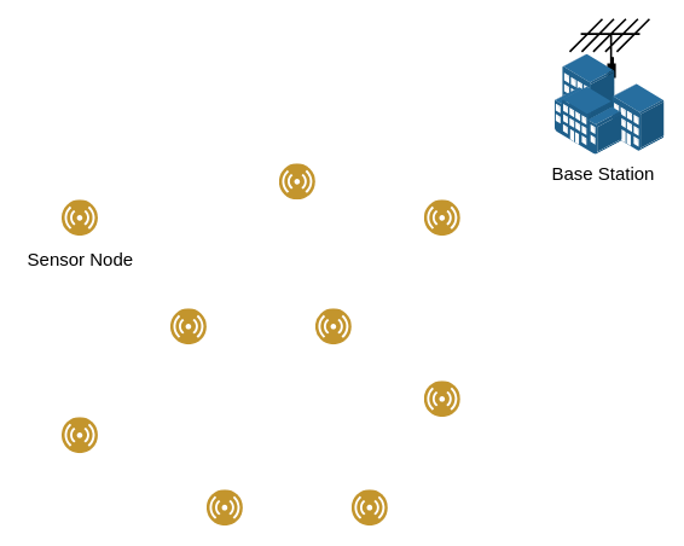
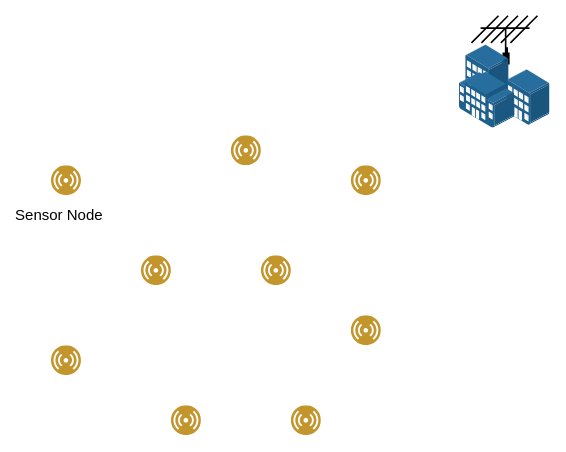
- <mxCell id="15" value="&lt;font face=&quot;Helvetica&quot; style=&quot;font-size: 20px;&quot;&gt;Base Station&lt;/font&gt;" style="text;html=1;align=center;verticalAlign=middle;whiteSpace=wrap;rounded=0;" vertex="1" parent="12"><mxGeometry y="155" width="135" height="30" as="geometry" /></mxCell>
- <mxCell id="11" value="&lt;font face=&quot;Helvetica&quot; style=&quot;font-size: 20px;&quot;&gt;Sensor Node&lt;/font&gt;" style="text;html=1;align=center;verticalAlign=middle;whiteSpace=wrap;rounded=0;" vertex="1" parent="1"><mxGeometry x="20.5" y="270" width="135" height="30" as="geometry" /></mxCell>
+ <mxCell id="11" value="&lt;font face=&quot;Helvetica&quot; style=&quot;font-size: 20px;&quot;&gt;Sensor Node&lt;/font&gt;" style="text;html=1;align=center;verticalAlign=middle;whiteSpace=wrap;rounded=0;" vertex="1" parent="1"><mxGeometry x="10.5" y="270" width="135" height="30" as="geometry" /></mxCell>
